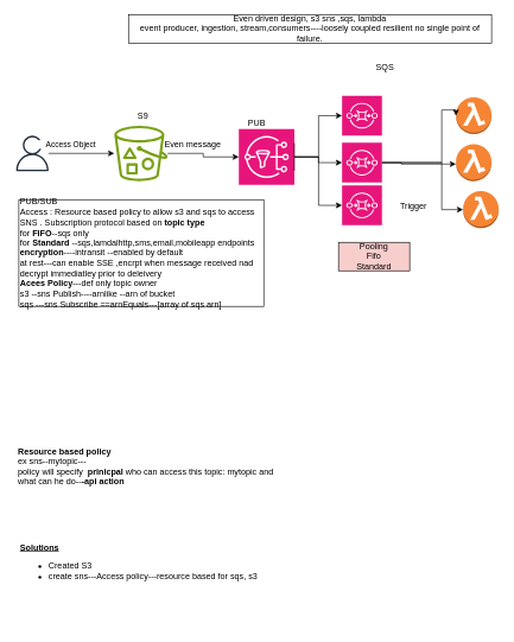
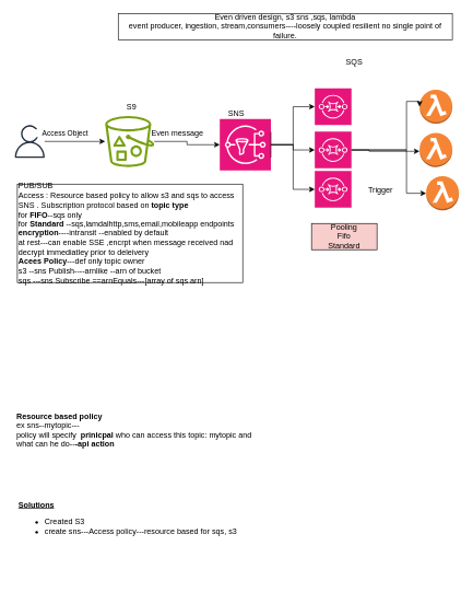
- <mxCell id="15" value="PUB" style="text;html=1;align=center;verticalAlign=middle;resizable=0;points=[];autosize=1;strokeColor=none;fillColor=none;" vertex="1" parent="1"><mxGeometry x="335" y="158" width="50" height="30" as="geometry" /></mxCell>
+ <mxCell id="15" value="SNS" style="text;html=1;align=center;verticalAlign=middle;resizable=0;points=[];autosize=1;strokeColor=none;fillColor=none;" vertex="1" parent="1"><mxGeometry x="335" y="158" width="50" height="30" as="geometry" /></mxCell>
